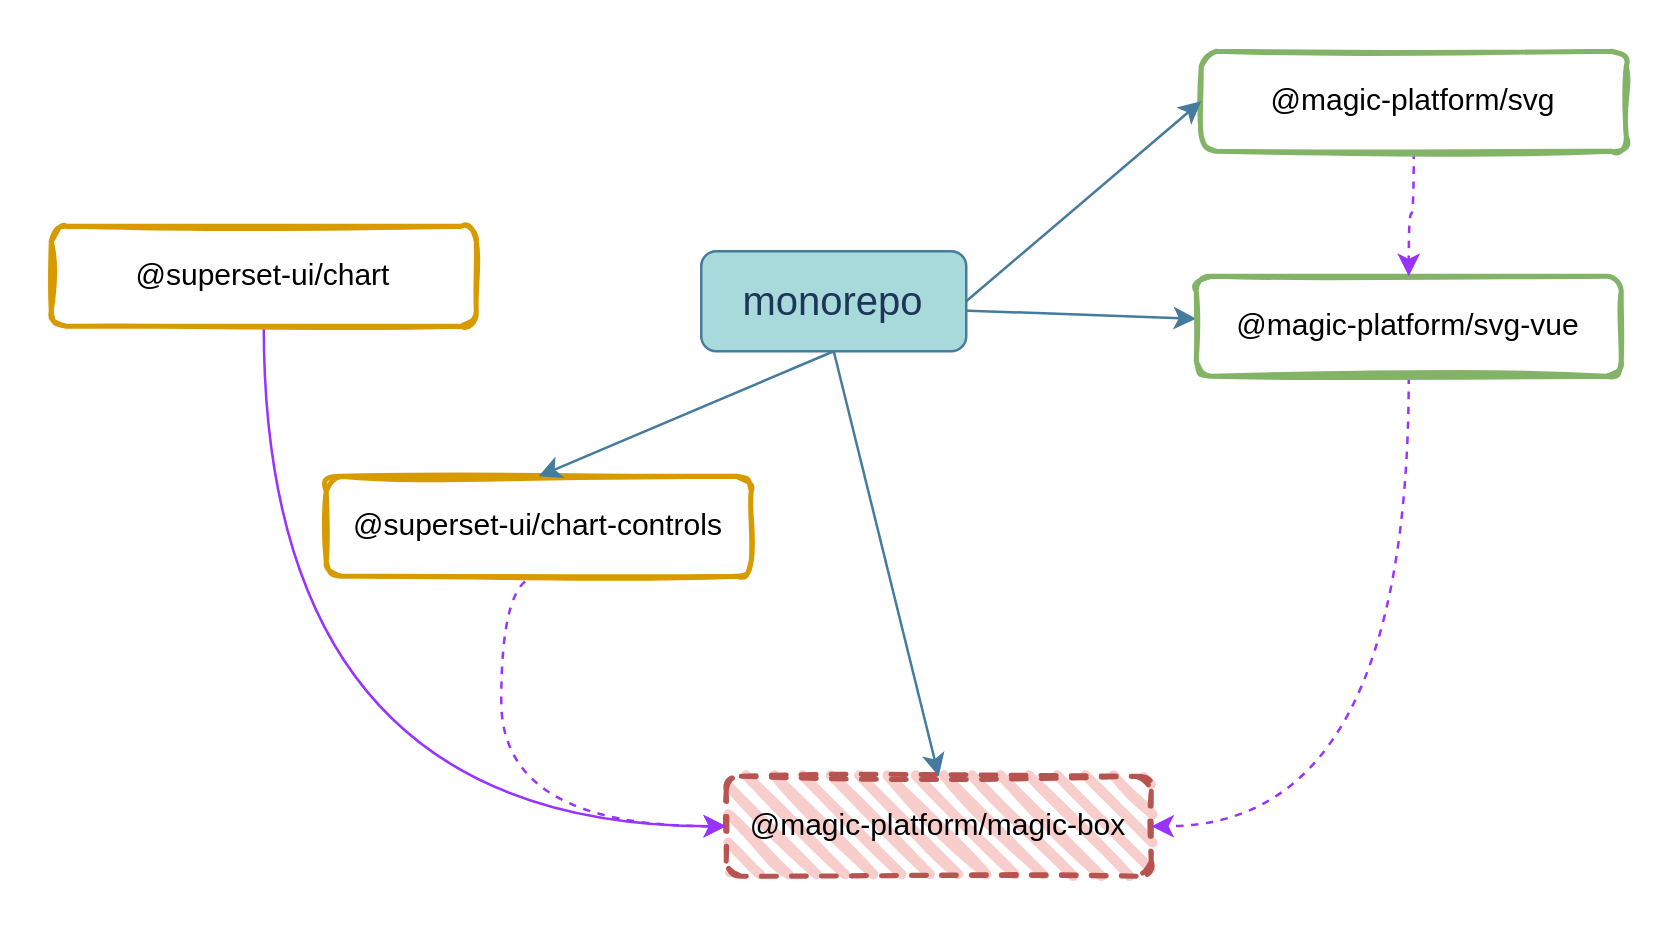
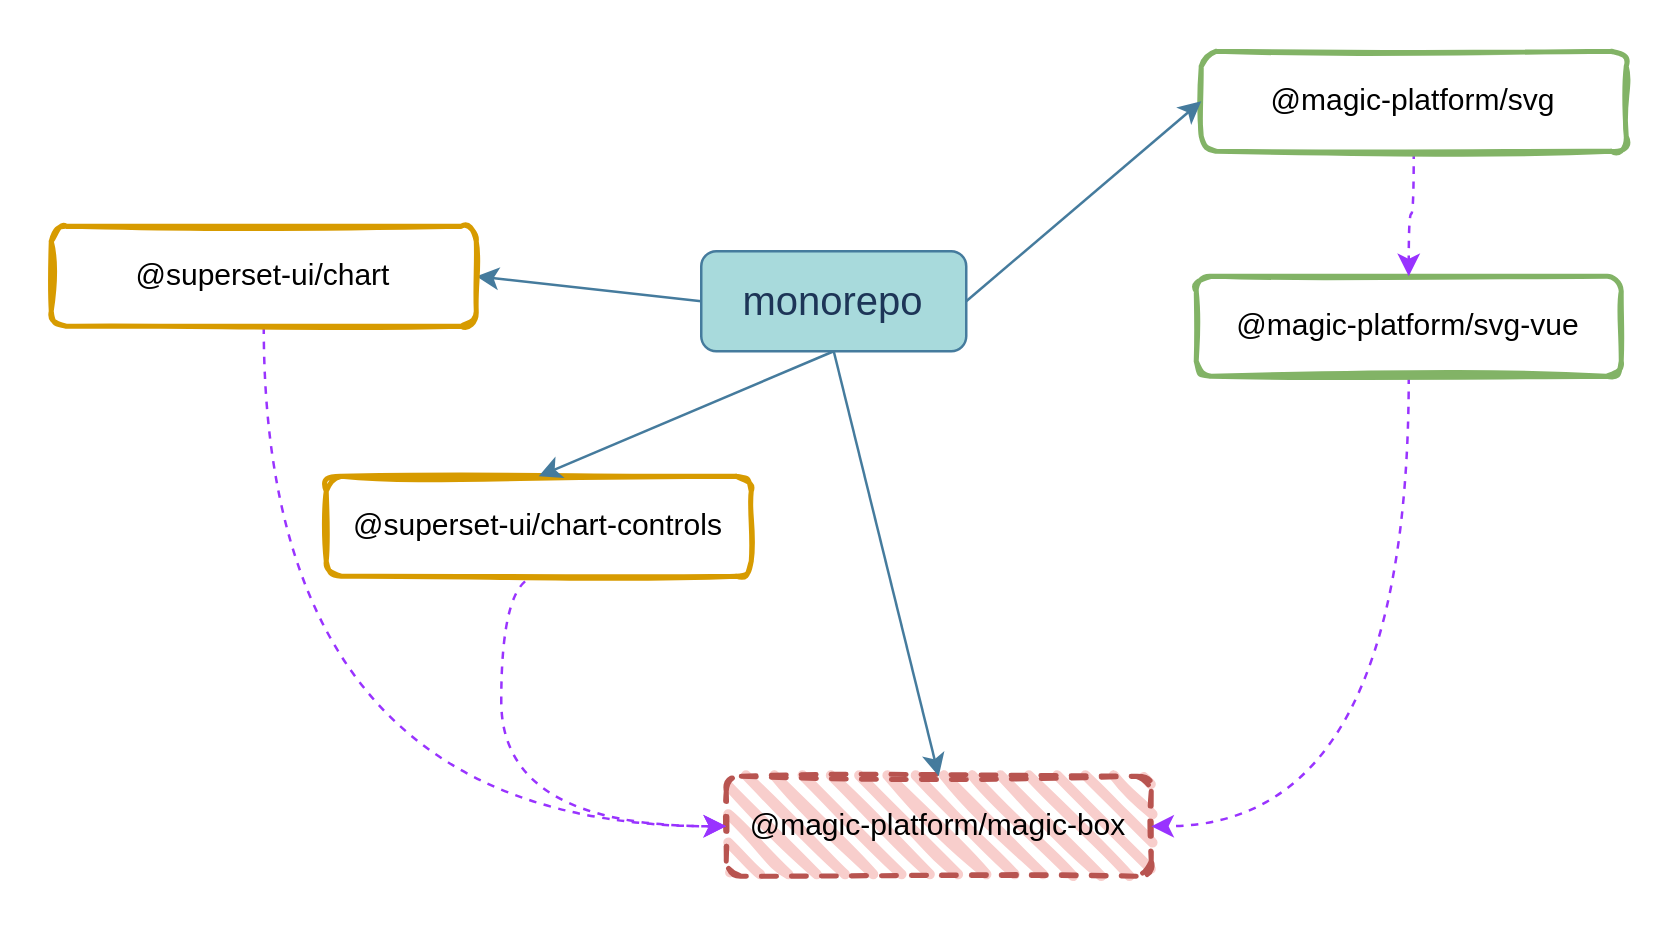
- <mxCell id="2" style="rounded=0;orthogonalLoop=1;jettySize=auto;html=1;strokeColor=#457B9D;fontSize=12;fontColor=#1D3557;fillColor=#A8DADC;exitX=0;exitY=0.5;exitDx=0;exitDy=0;labelBackgroundColor=#F1FAEE;" edge="1" parent="1" source="3" target="10"><mxGeometry relative="1" as="geometry"><mxPoint x="280" y="120" as="sourcePoint" /></mxGeometry></mxCell>
+ <mxCell id="2" style="rounded=0;orthogonalLoop=1;jettySize=auto;html=1;entryX=1;entryY=0.5;entryDx=0;entryDy=0;strokeColor=#457B9D;fontSize=12;fontColor=#1D3557;fillColor=#A8DADC;exitX=0;exitY=0.5;exitDx=0;exitDy=0;labelBackgroundColor=#F1FAEE;" edge="1" parent="1" source="3" target="8"><mxGeometry relative="1" as="geometry"><mxPoint x="280" y="120" as="sourcePoint" /></mxGeometry></mxCell>
- <mxCell id="7" style="edgeStyle=orthogonalEdgeStyle;curved=1;rounded=0;orthogonalLoop=1;jettySize=auto;html=1;exitX=0.5;exitY=1;exitDx=0;exitDy=0;entryX=0;entryY=0.5;entryDx=0;entryDy=0;dashed=0;strokeColor=#9933FF;fontColor=#1D3557;fillColor=#A8DADC;" edge="1" parent="1" source="8" target="4"><mxGeometry relative="1" as="geometry" /></mxCell>
+ <mxCell id="7" style="edgeStyle=orthogonalEdgeStyle;curved=1;rounded=0;orthogonalLoop=1;jettySize=auto;html=1;exitX=0.5;exitY=1;exitDx=0;exitDy=0;entryX=0;entryY=0.5;entryDx=0;entryDy=0;dashed=1;strokeColor=#9933FF;fontColor=#1D3557;fillColor=#A8DADC;" edge="1" parent="1" source="8" target="4"><mxGeometry relative="1" as="geometry" /></mxCell>
